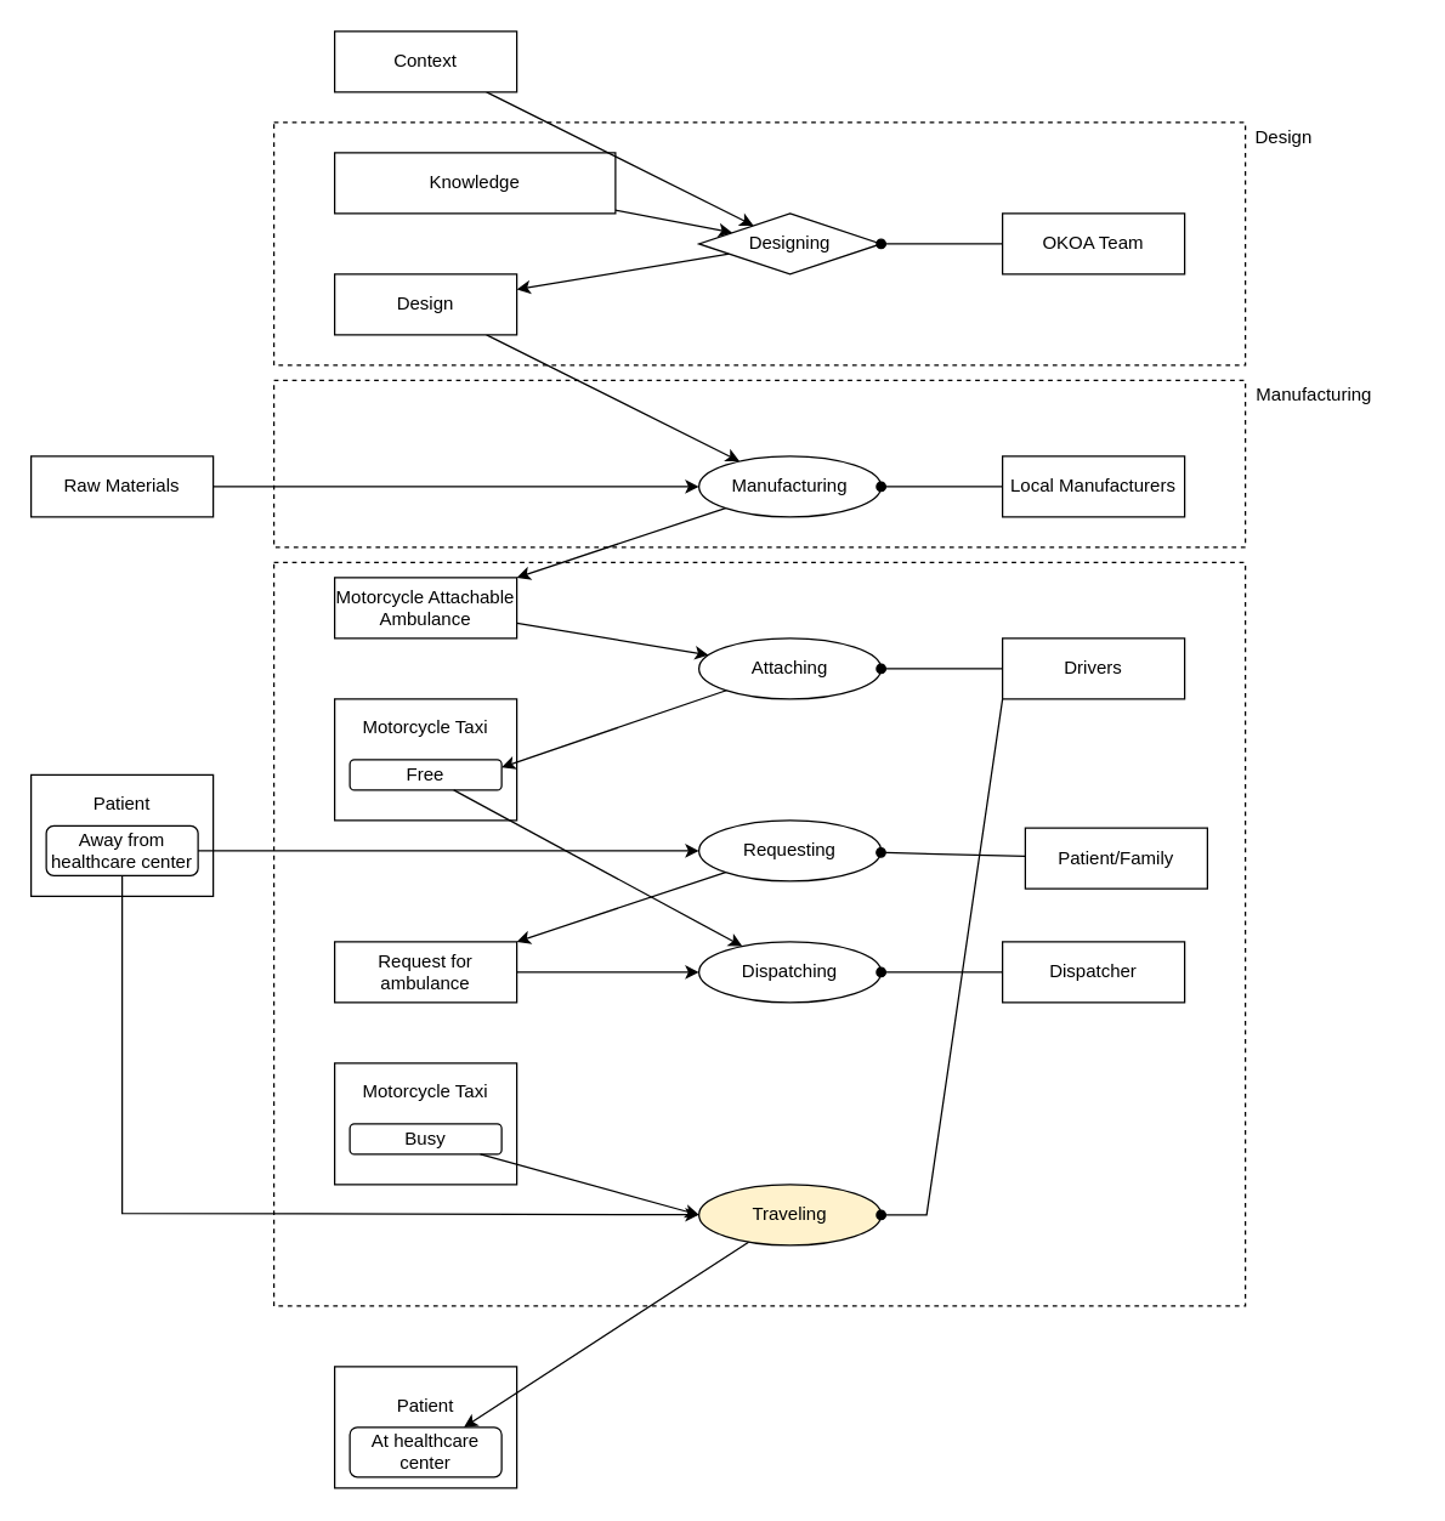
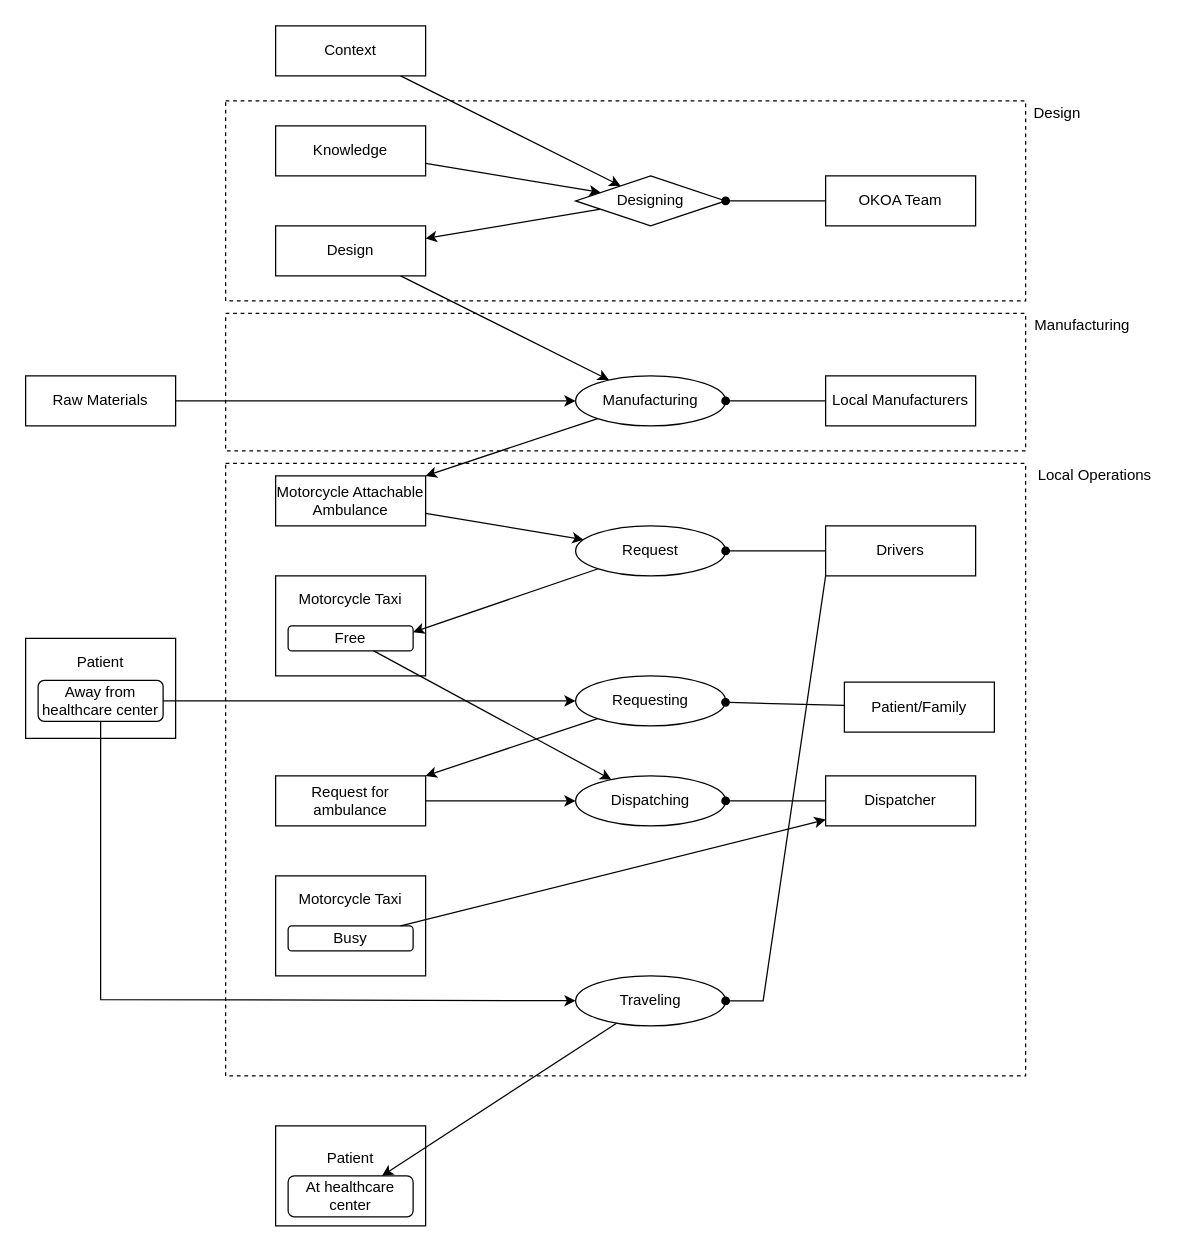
- <mxCell id="22" value="Knowledge" style="rounded=0;whiteSpace=wrap;html=1;" vertex="1" parent="1"><mxGeometry x="220" y="100" width="185" height="40" as="geometry" /></mxCell>
+ <mxCell id="22" value="Knowledge" style="rounded=0;whiteSpace=wrap;html=1;" vertex="1" parent="1"><mxGeometry x="220" y="100" width="120" height="40" as="geometry" /></mxCell>
+ <mxCell id="55" value="Local Operations" style="text;html=1;align=center;verticalAlign=middle;resizable=0;points=[];autosize=1;" vertex="1" parent="1"><mxGeometry x="820" y="370" width="110" height="20" as="geometry" /></mxCell>
- <mxCell id="13" value="Attaching" style="ellipse;whiteSpace=wrap;html=1;" vertex="1" parent="1"><mxGeometry x="460" y="420" width="120" height="40" as="geometry" /></mxCell>
+ <mxCell id="13" value="Request" style="ellipse;whiteSpace=wrap;html=1;" vertex="1" parent="1"><mxGeometry x="460" y="420" width="120" height="40" as="geometry" /></mxCell>
- <mxCell id="46" style="edgeStyle=none;rounded=0;orthogonalLoop=1;jettySize=auto;html=1;entryX=0;entryY=0.5;entryDx=0;entryDy=0;" edge="1" parent="1" source="41" target="35"><mxGeometry relative="1" as="geometry" /></mxCell>
+ <mxCell id="46" style="edgeStyle=none;rounded=0;orthogonalLoop=1;jettySize=auto;html=1;" edge="1" parent="1" source="41" target="18"><mxGeometry relative="1" as="geometry" /></mxCell>
- <mxCell id="35" value="Traveling" style="ellipse;whiteSpace=wrap;html=1;fillColor=#fff2cc;" vertex="1" parent="1"><mxGeometry x="460" y="780" width="120" height="40" as="geometry" /></mxCell>
+ <mxCell id="35" value="Traveling" style="ellipse;whiteSpace=wrap;html=1;" vertex="1" parent="1"><mxGeometry x="460" y="780" width="120" height="40" as="geometry" /></mxCell>
